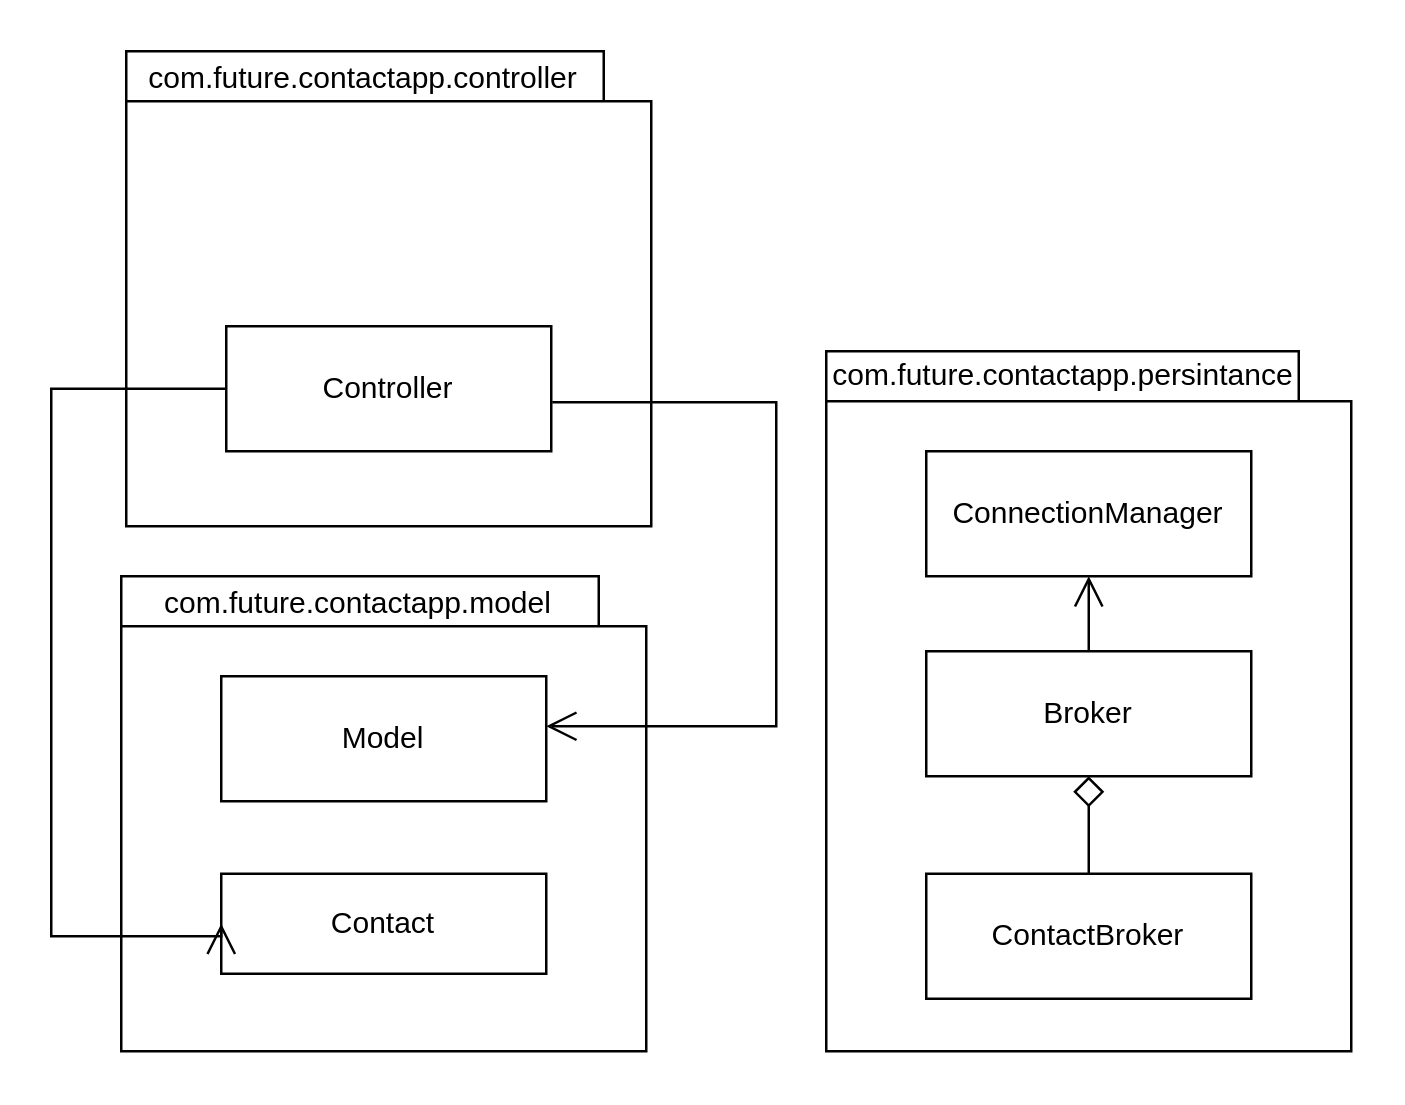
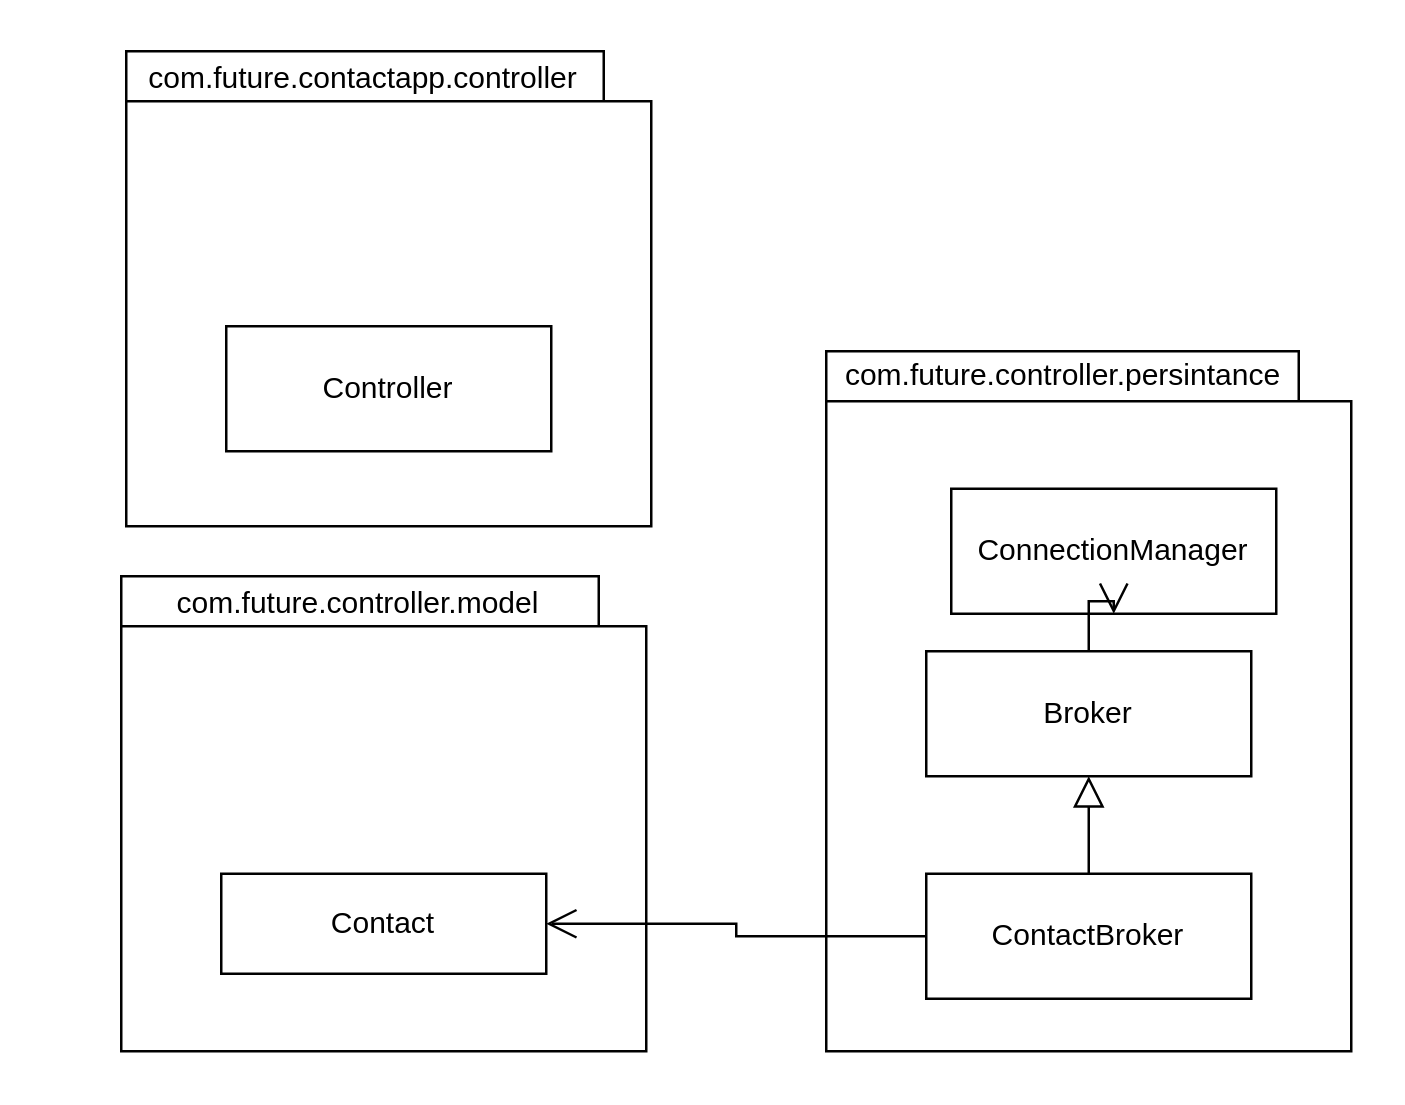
- <mxCell id="3" value="com.future.contactapp.persintance" style="text;html=1;align=center;verticalAlign=middle;whiteSpace=wrap;rounded=0;" parent="1" vertex="1"><mxGeometry x="330" y="140" width="190" height="20" as="geometry" /></mxCell>
+ <mxCell id="3" value="com.future.controller.persintance" style="text;html=1;align=center;verticalAlign=middle;whiteSpace=wrap;rounded=0;" parent="1" vertex="1"><mxGeometry x="330" y="140" width="190" height="20" as="geometry" /></mxCell>
- <mxCell id="4" value="ConnectionManager" style="html=1;whiteSpace=wrap;" parent="1" vertex="1"><mxGeometry x="370" y="180" width="130" height="50" as="geometry" /></mxCell>
+ <mxCell id="4" value="ConnectionManager" style="html=1;whiteSpace=wrap;" parent="1" vertex="1"><mxGeometry x="380" y="195" width="130" height="50" as="geometry" /></mxCell>
- <mxCell id="20" style="edgeStyle=orthogonalEdgeStyle;rounded=0;orthogonalLoop=1;jettySize=auto;html=1;endArrow=open;endFill=0;endSize=10;exitX=1.003;exitY=0.608;exitDx=0;exitDy=0;exitPerimeter=0;" edge="1" parent="1" source="13" target="17"><mxGeometry relative="1" as="geometry"><mxPoint x="280" y="290" as="targetPoint" /><mxPoint x="270" y="160" as="sourcePoint" /><Array as="points"><mxPoint x="310" y="160" /><mxPoint x="310" y="290" /></Array></mxGeometry></mxCell>
- <mxCell id="16" value="com.future.contactapp.model" style="text;html=1;align=center;verticalAlign=middle;whiteSpace=wrap;rounded=0;" vertex="1" parent="14"><mxGeometry width="190" height="22.353" as="geometry" /></mxCell>
+ <mxCell id="16" value="com.future.controller.model" style="text;html=1;align=center;verticalAlign=middle;whiteSpace=wrap;rounded=0;" vertex="1" parent="14"><mxGeometry width="190" height="22.353" as="geometry" /></mxCell>
- <mxCell id="19" style="edgeStyle=orthogonalEdgeStyle;rounded=0;orthogonalLoop=1;jettySize=auto;html=1;entryX=0;entryY=0.5;entryDx=0;entryDy=0;endArrow=open;endFill=0;endSize=10;" edge="1" parent="1" source="13" target="18"><mxGeometry relative="1" as="geometry"><mxPoint x="-110" y="310" as="targetPoint" /><Array as="points"><mxPoint x="20" y="155" /><mxPoint x="20" y="374" /></Array></mxGeometry></mxCell>
- <mxCell id="17" value="Model" style="html=1;whiteSpace=wrap;" vertex="1" parent="14"><mxGeometry x="40" y="40" width="130" height="50" as="geometry" /></mxCell>
- <mxCell id="7" style="edgeStyle=orthogonalEdgeStyle;rounded=0;orthogonalLoop=1;jettySize=auto;html=1;entryX=0.5;entryY=1;entryDx=0;entryDy=0;endArrow=diamond;endFill=0;endSize=10;" parent="1" source="9" target="6" edge="1"><mxGeometry relative="1" as="geometry" /></mxCell>
+ <mxCell id="7" style="edgeStyle=orthogonalEdgeStyle;rounded=0;orthogonalLoop=1;jettySize=auto;html=1;entryX=0.5;entryY=1;entryDx=0;entryDy=0;endArrow=block;endFill=0;endSize=10;" parent="1" source="9" target="6" edge="1"><mxGeometry relative="1" as="geometry" /></mxCell>
+ <mxCell id="8" style="edgeStyle=orthogonalEdgeStyle;rounded=0;orthogonalLoop=1;jettySize=auto;html=1;entryX=1;entryY=0.5;entryDx=0;entryDy=0;endArrow=open;endFill=0;endSize=10;" edge="1" parent="1" source="9" target="18"><mxGeometry relative="1" as="geometry" /></mxCell>
